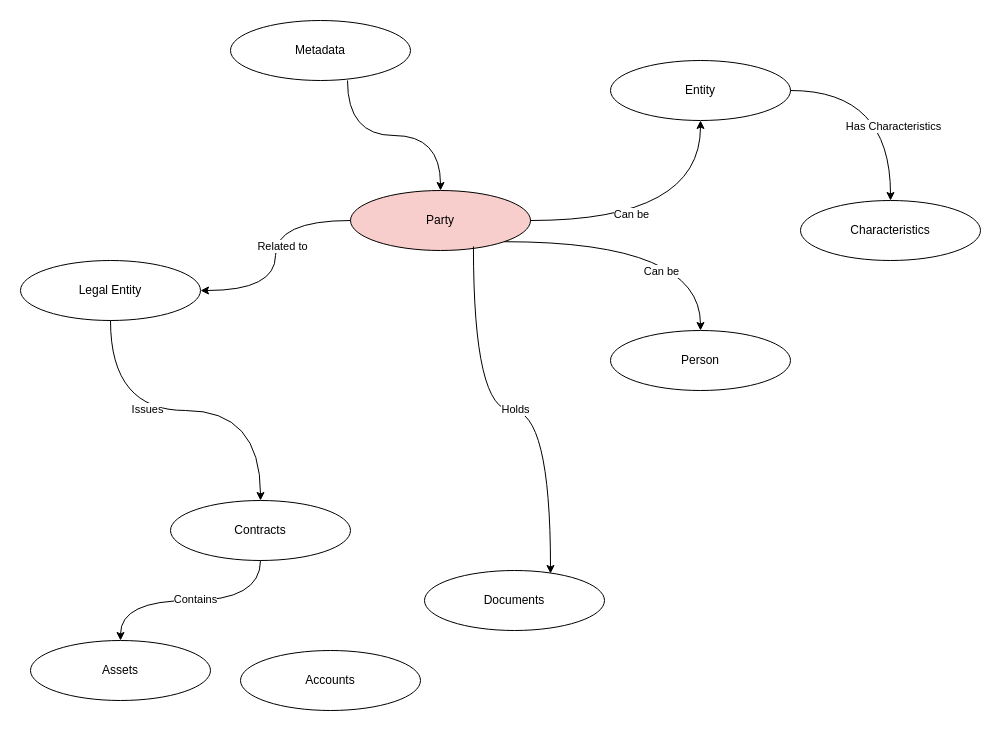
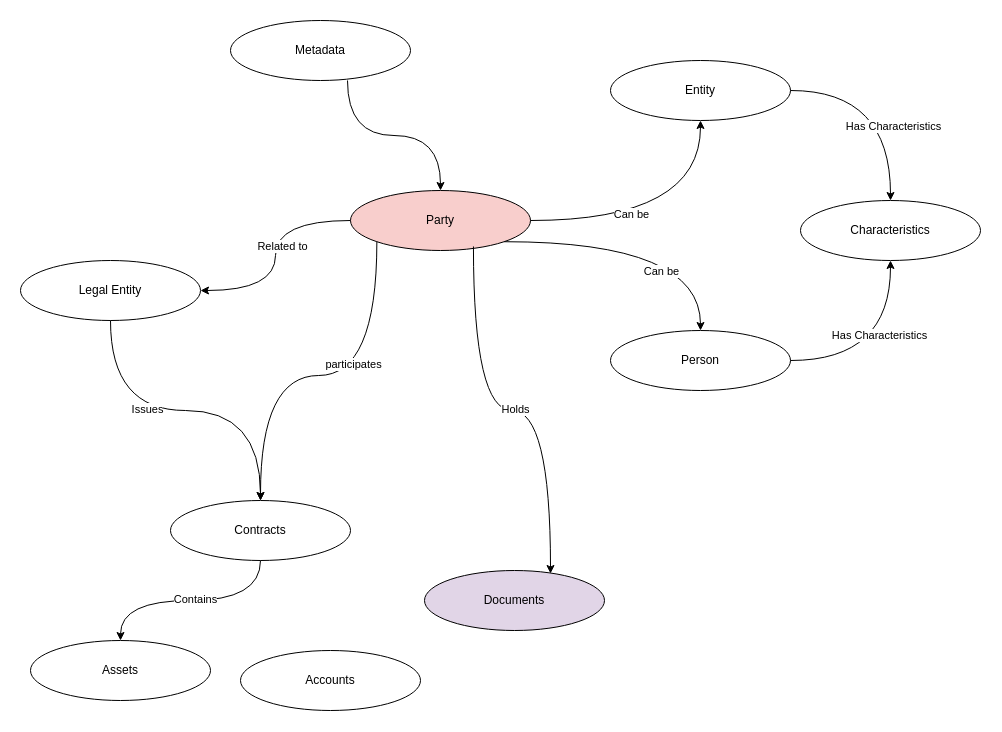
+ <mxCell id="20" value="" style="endArrow=classic;html=1;rounded=0;edgeStyle=orthogonalEdgeStyle;curved=1;" edge="1" parent="1" source="12" target="17"><mxGeometry width="50" height="50" relative="1" as="geometry"><mxPoint x="770" y="310" as="sourcePoint" /><mxPoint x="940" y="380" as="targetPoint" /></mxGeometry></mxCell>
+ <mxCell id="21" value="Has Characteristics" style="edgeLabel;html=1;align=center;verticalAlign=middle;resizable=0;points=[];" vertex="1" connectable="0" parent="20"><mxGeometry x="0.283" y="2" relative="1" as="geometry"><mxPoint x="-10" y="2" as="offset" /></mxGeometry></mxCell>
+ <mxCell id="7" value="" style="endArrow=classic;html=1;rounded=0;exitX=0;exitY=1;exitDx=0;exitDy=0;edgeStyle=orthogonalEdgeStyle;curved=1;" edge="1" parent="1" source="2" target="6"><mxGeometry width="50" height="50" relative="1" as="geometry"><mxPoint x="500" y="350" as="sourcePoint" /><mxPoint x="550" y="300" as="targetPoint" /></mxGeometry></mxCell>
+ <mxCell id="8" value="participates" style="edgeLabel;html=1;align=center;verticalAlign=middle;resizable=0;points=[];" vertex="1" connectable="0" parent="7"><mxGeometry x="-0.156" y="-12" relative="1" as="geometry"><mxPoint as="offset" /></mxGeometry></mxCell>
- <mxCell id="24" value="Documents" style="ellipse;whiteSpace=wrap;html=1;" vertex="1" parent="1"><mxGeometry x="424" y="570" width="180" height="60" as="geometry" /></mxCell>
+ <mxCell id="24" value="Documents" style="ellipse;whiteSpace=wrap;html=1;fillColor=#e1d5e7;" vertex="1" parent="1"><mxGeometry x="424" y="570" width="180" height="60" as="geometry" /></mxCell>
